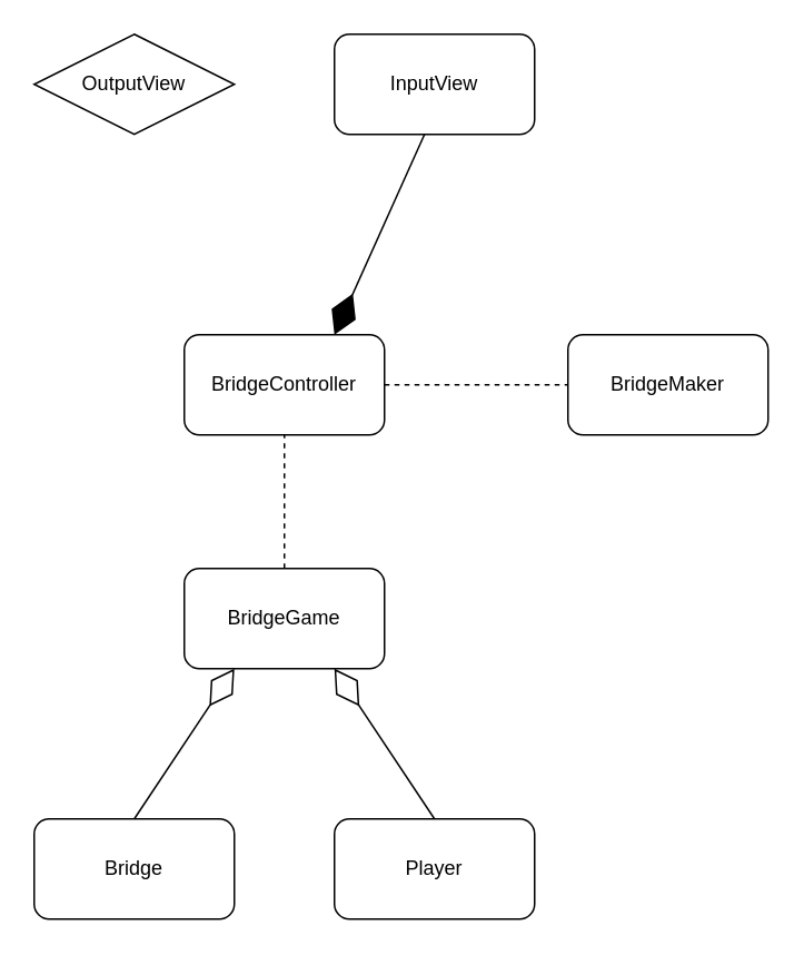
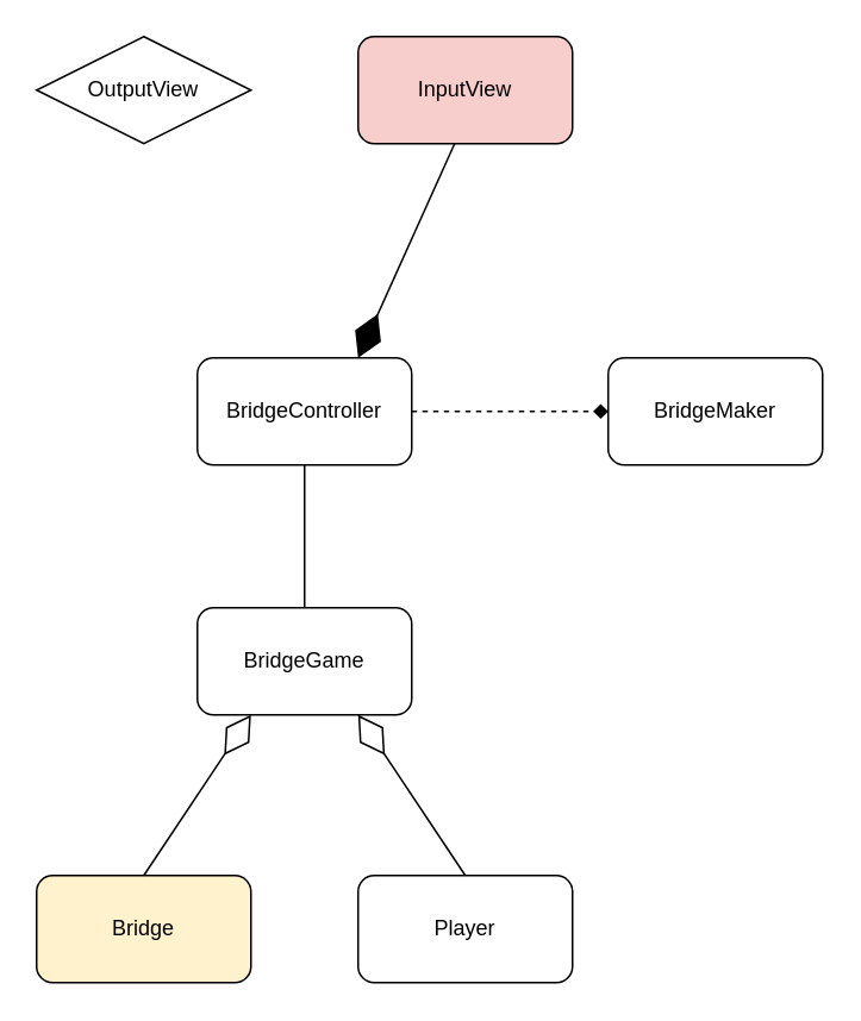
- <mxCell id="3" value="InputView" style="rounded=1;whiteSpace=wrap;html=1;" vertex="1" parent="1"><mxGeometry x="200" y="20" width="120" height="60" as="geometry" /></mxCell>
+ <mxCell id="3" value="InputView" style="rounded=1;whiteSpace=wrap;html=1;fillColor=#f8cecc;" vertex="1" parent="1"><mxGeometry x="200" y="20" width="120" height="60" as="geometry" /></mxCell>
- <mxCell id="6" value="" style="endArrow=none;html=1;rounded=0;entryX=0;entryY=0.5;entryDx=0;entryDy=0;dashed=1;" edge="1" parent="1" source="2" target="7"><mxGeometry width="50" height="50" relative="1" as="geometry"><mxPoint x="430" y="270" as="sourcePoint" /><mxPoint x="360" y="230" as="targetPoint" /></mxGeometry></mxCell>
+ <mxCell id="6" value="" style="endArrow=diamond;html=1;rounded=0;entryX=0;entryY=0.5;entryDx=0;entryDy=0;dashed=1;" edge="1" parent="1" source="2" target="7"><mxGeometry width="50" height="50" relative="1" as="geometry"><mxPoint x="430" y="270" as="sourcePoint" /><mxPoint x="360" y="230" as="targetPoint" /></mxGeometry></mxCell>
- <mxCell id="9" value="" style="endArrow=none;html=1;rounded=0;entryX=0.5;entryY=1;entryDx=0;entryDy=0;dashed=1;" edge="1" parent="1" source="8" target="2"><mxGeometry width="50" height="50" relative="1" as="geometry"><mxPoint x="430" y="370" as="sourcePoint" /><mxPoint x="480" y="320" as="targetPoint" /></mxGeometry></mxCell>
+ <mxCell id="9" value="" style="endArrow=none;html=1;rounded=0;entryX=0.5;entryY=1;entryDx=0;entryDy=0;" edge="1" parent="1" source="8" target="2"><mxGeometry width="50" height="50" relative="1" as="geometry"><mxPoint x="430" y="370" as="sourcePoint" /><mxPoint x="480" y="320" as="targetPoint" /></mxGeometry></mxCell>
- <mxCell id="10" value="Bridge" style="rounded=1;whiteSpace=wrap;html=1;" vertex="1" parent="1"><mxGeometry x="20" y="490" width="120" height="60" as="geometry" /></mxCell>
+ <mxCell id="10" value="Bridge" style="rounded=1;whiteSpace=wrap;html=1;fillColor=#fff2cc;" vertex="1" parent="1"><mxGeometry x="20" y="490" width="120" height="60" as="geometry" /></mxCell>
